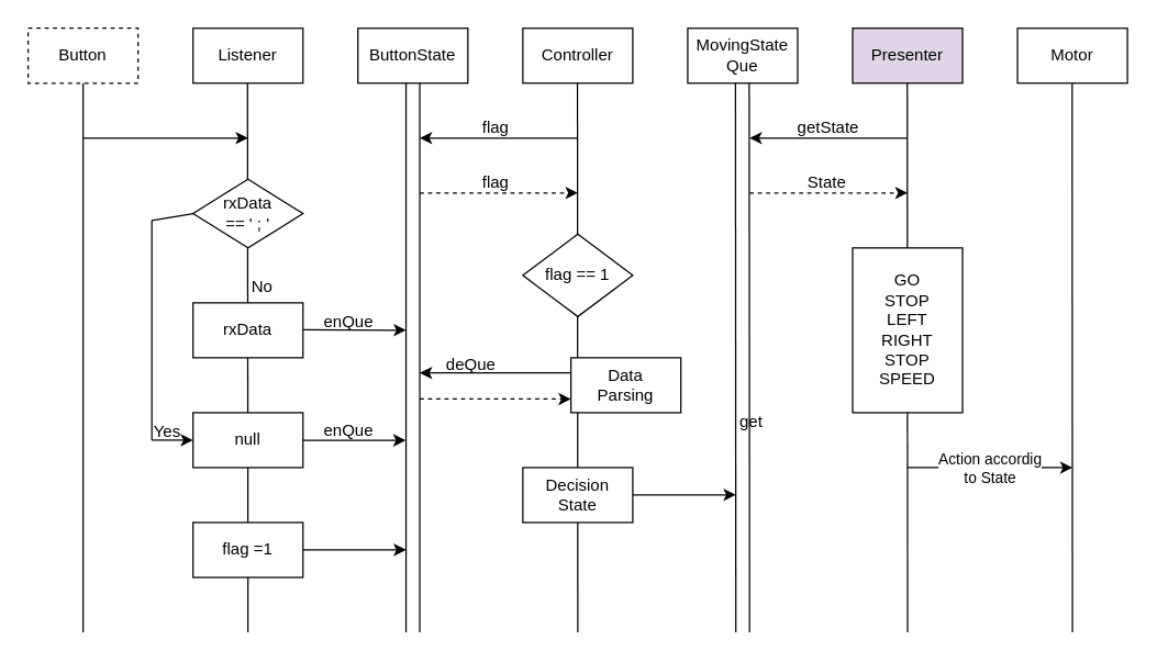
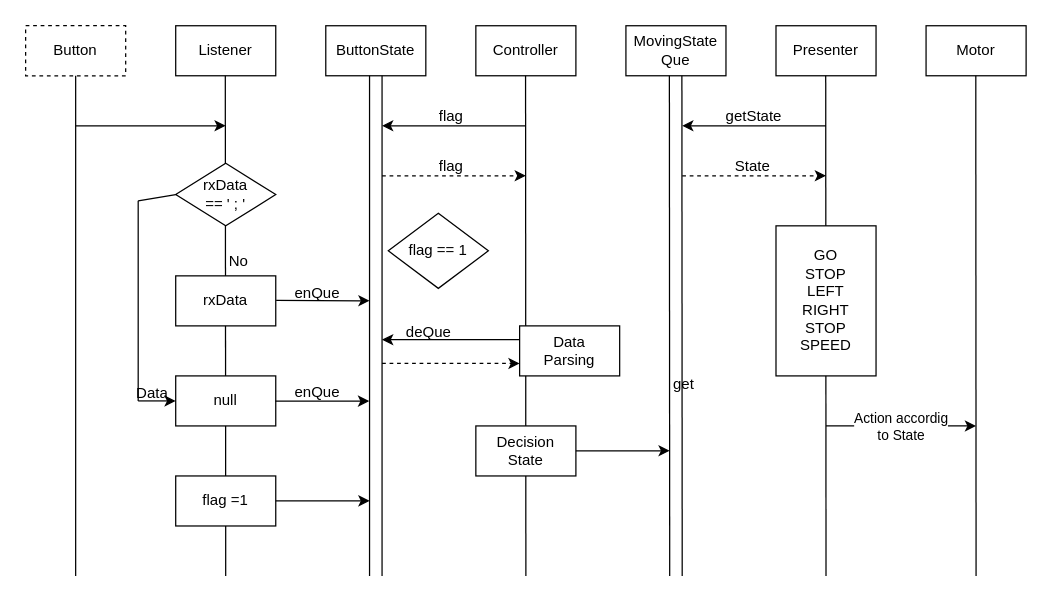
- <mxCell id="7" value="Presenter" style="rounded=0;whiteSpace=wrap;html=1;fillColor=#e1d5e7;" vertex="1" parent="1"><mxGeometry x="620" y="20" width="80" height="40" as="geometry" /></mxCell>
+ <mxCell id="7" value="Presenter" style="rounded=0;whiteSpace=wrap;html=1;" vertex="1" parent="1"><mxGeometry x="620" y="20" width="80" height="40" as="geometry" /></mxCell>
- <mxCell id="31" value="flag == 1" style="rhombus;whiteSpace=wrap;html=1;" vertex="1" parent="1"><mxGeometry x="380" y="170" width="80" height="60" as="geometry" /></mxCell>
+ <mxCell id="31" value="flag == 1" style="rhombus;whiteSpace=wrap;html=1;" vertex="1" parent="1"><mxGeometry x="310" y="170" width="80" height="60" as="geometry" /></mxCell>
- <mxCell id="48" value="Yes" style="text;html=1;align=center;verticalAlign=middle;resizable=0;points=[];autosize=1;strokeColor=none;fillColor=none;" vertex="1" parent="1"><mxGeometry x="101" y="299" width="40" height="30" as="geometry" /></mxCell>
+ <mxCell id="48" value="Data" style="text;html=1;align=center;verticalAlign=middle;resizable=0;points=[];autosize=1;strokeColor=none;fillColor=none;" vertex="1" parent="1"><mxGeometry x="101" y="299" width="40" height="30" as="geometry" /></mxCell>
